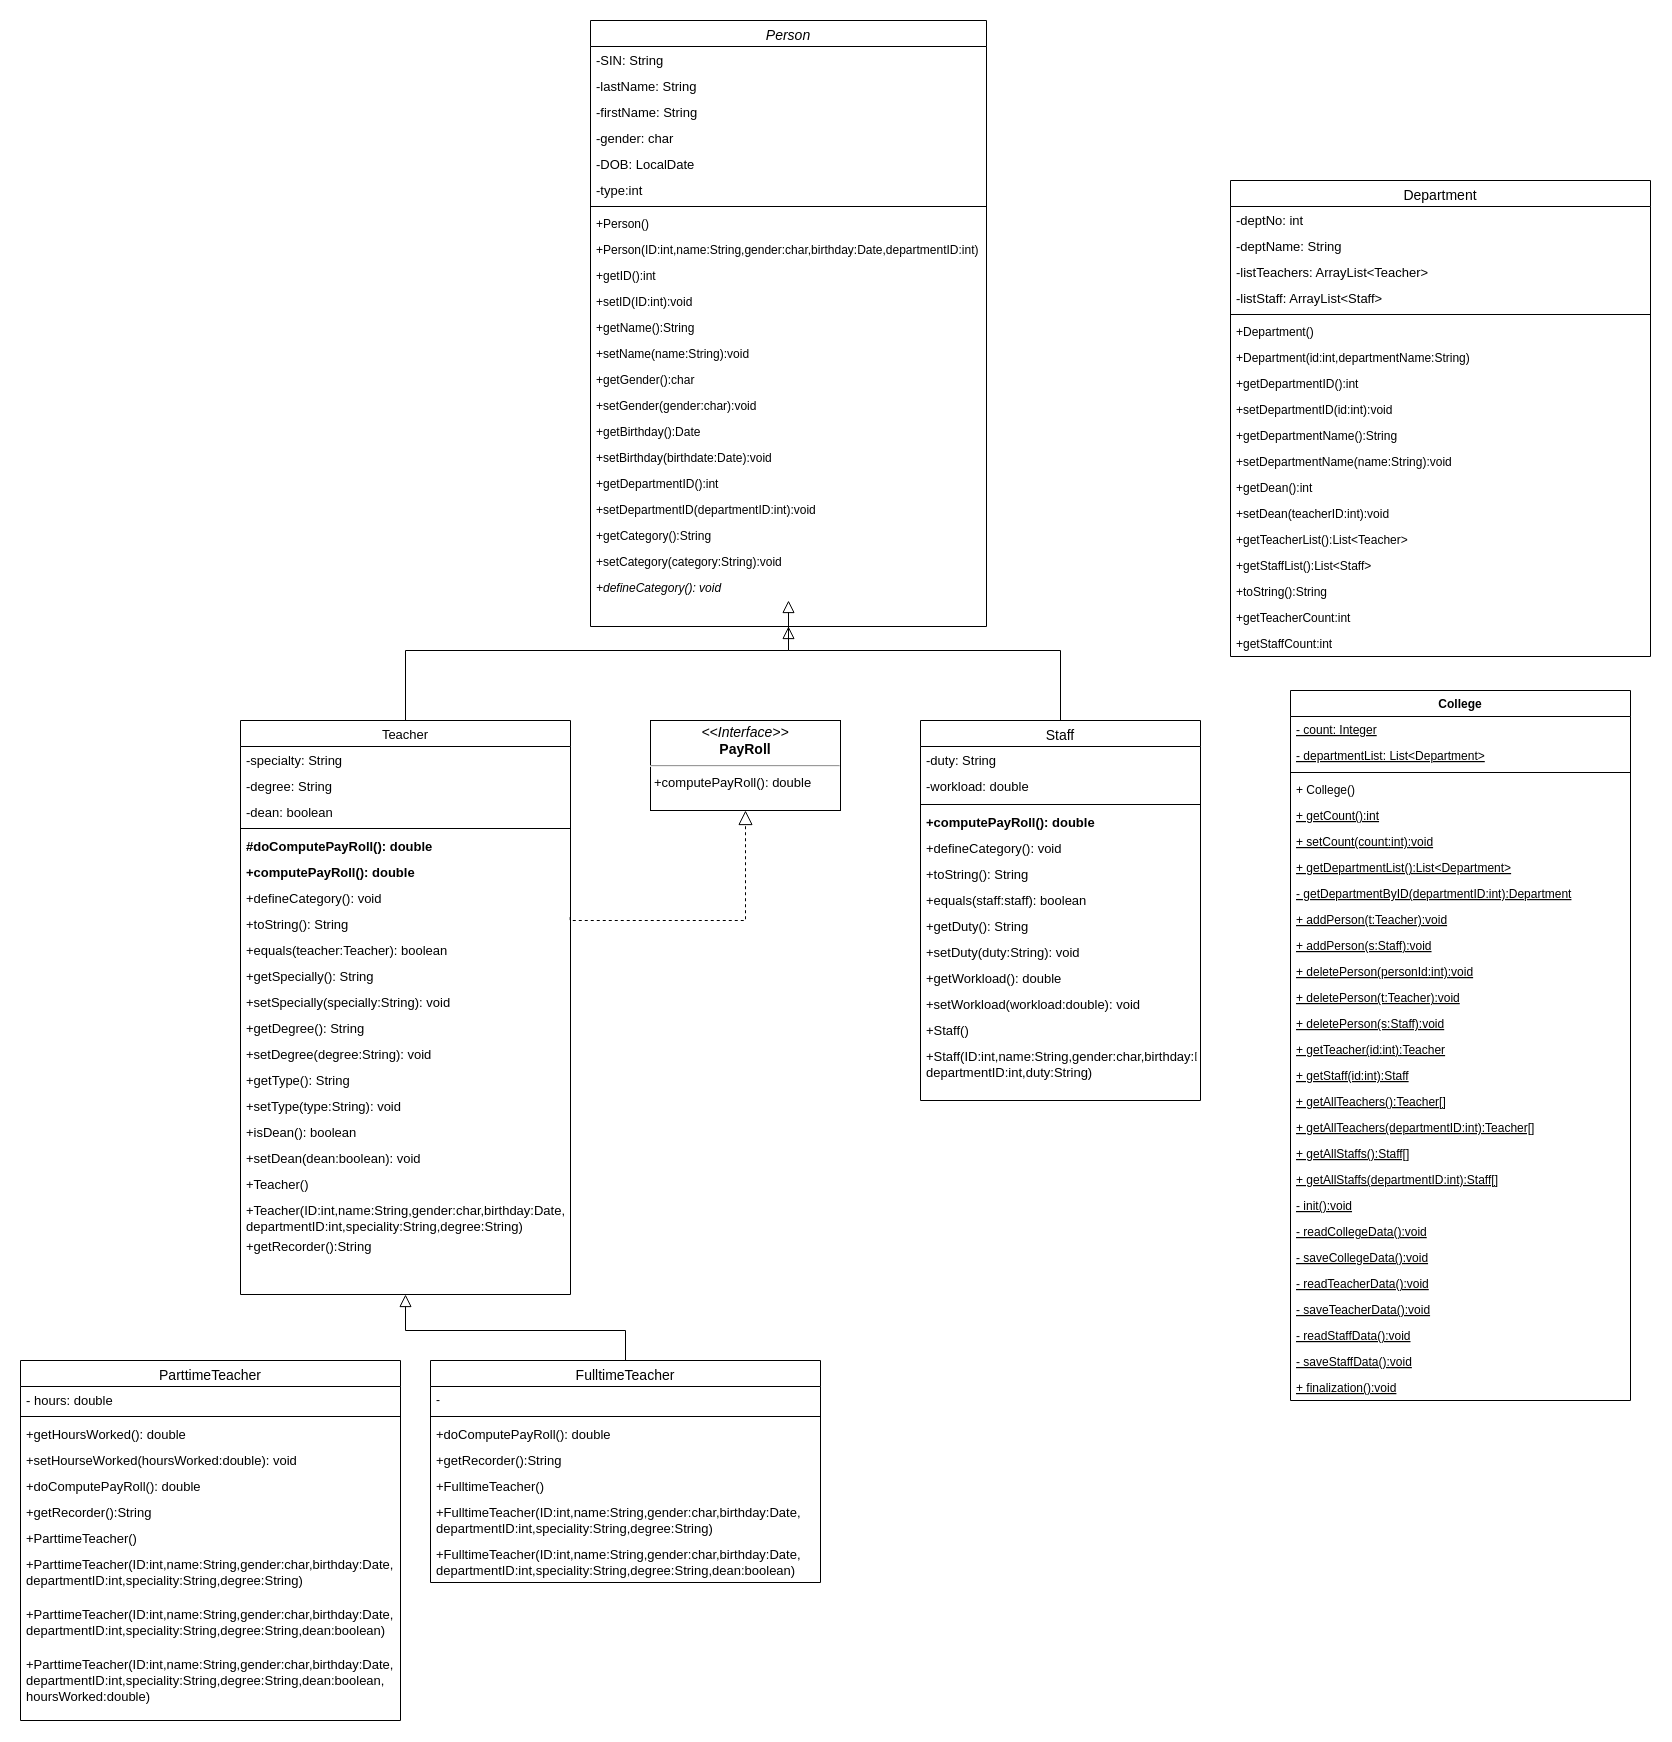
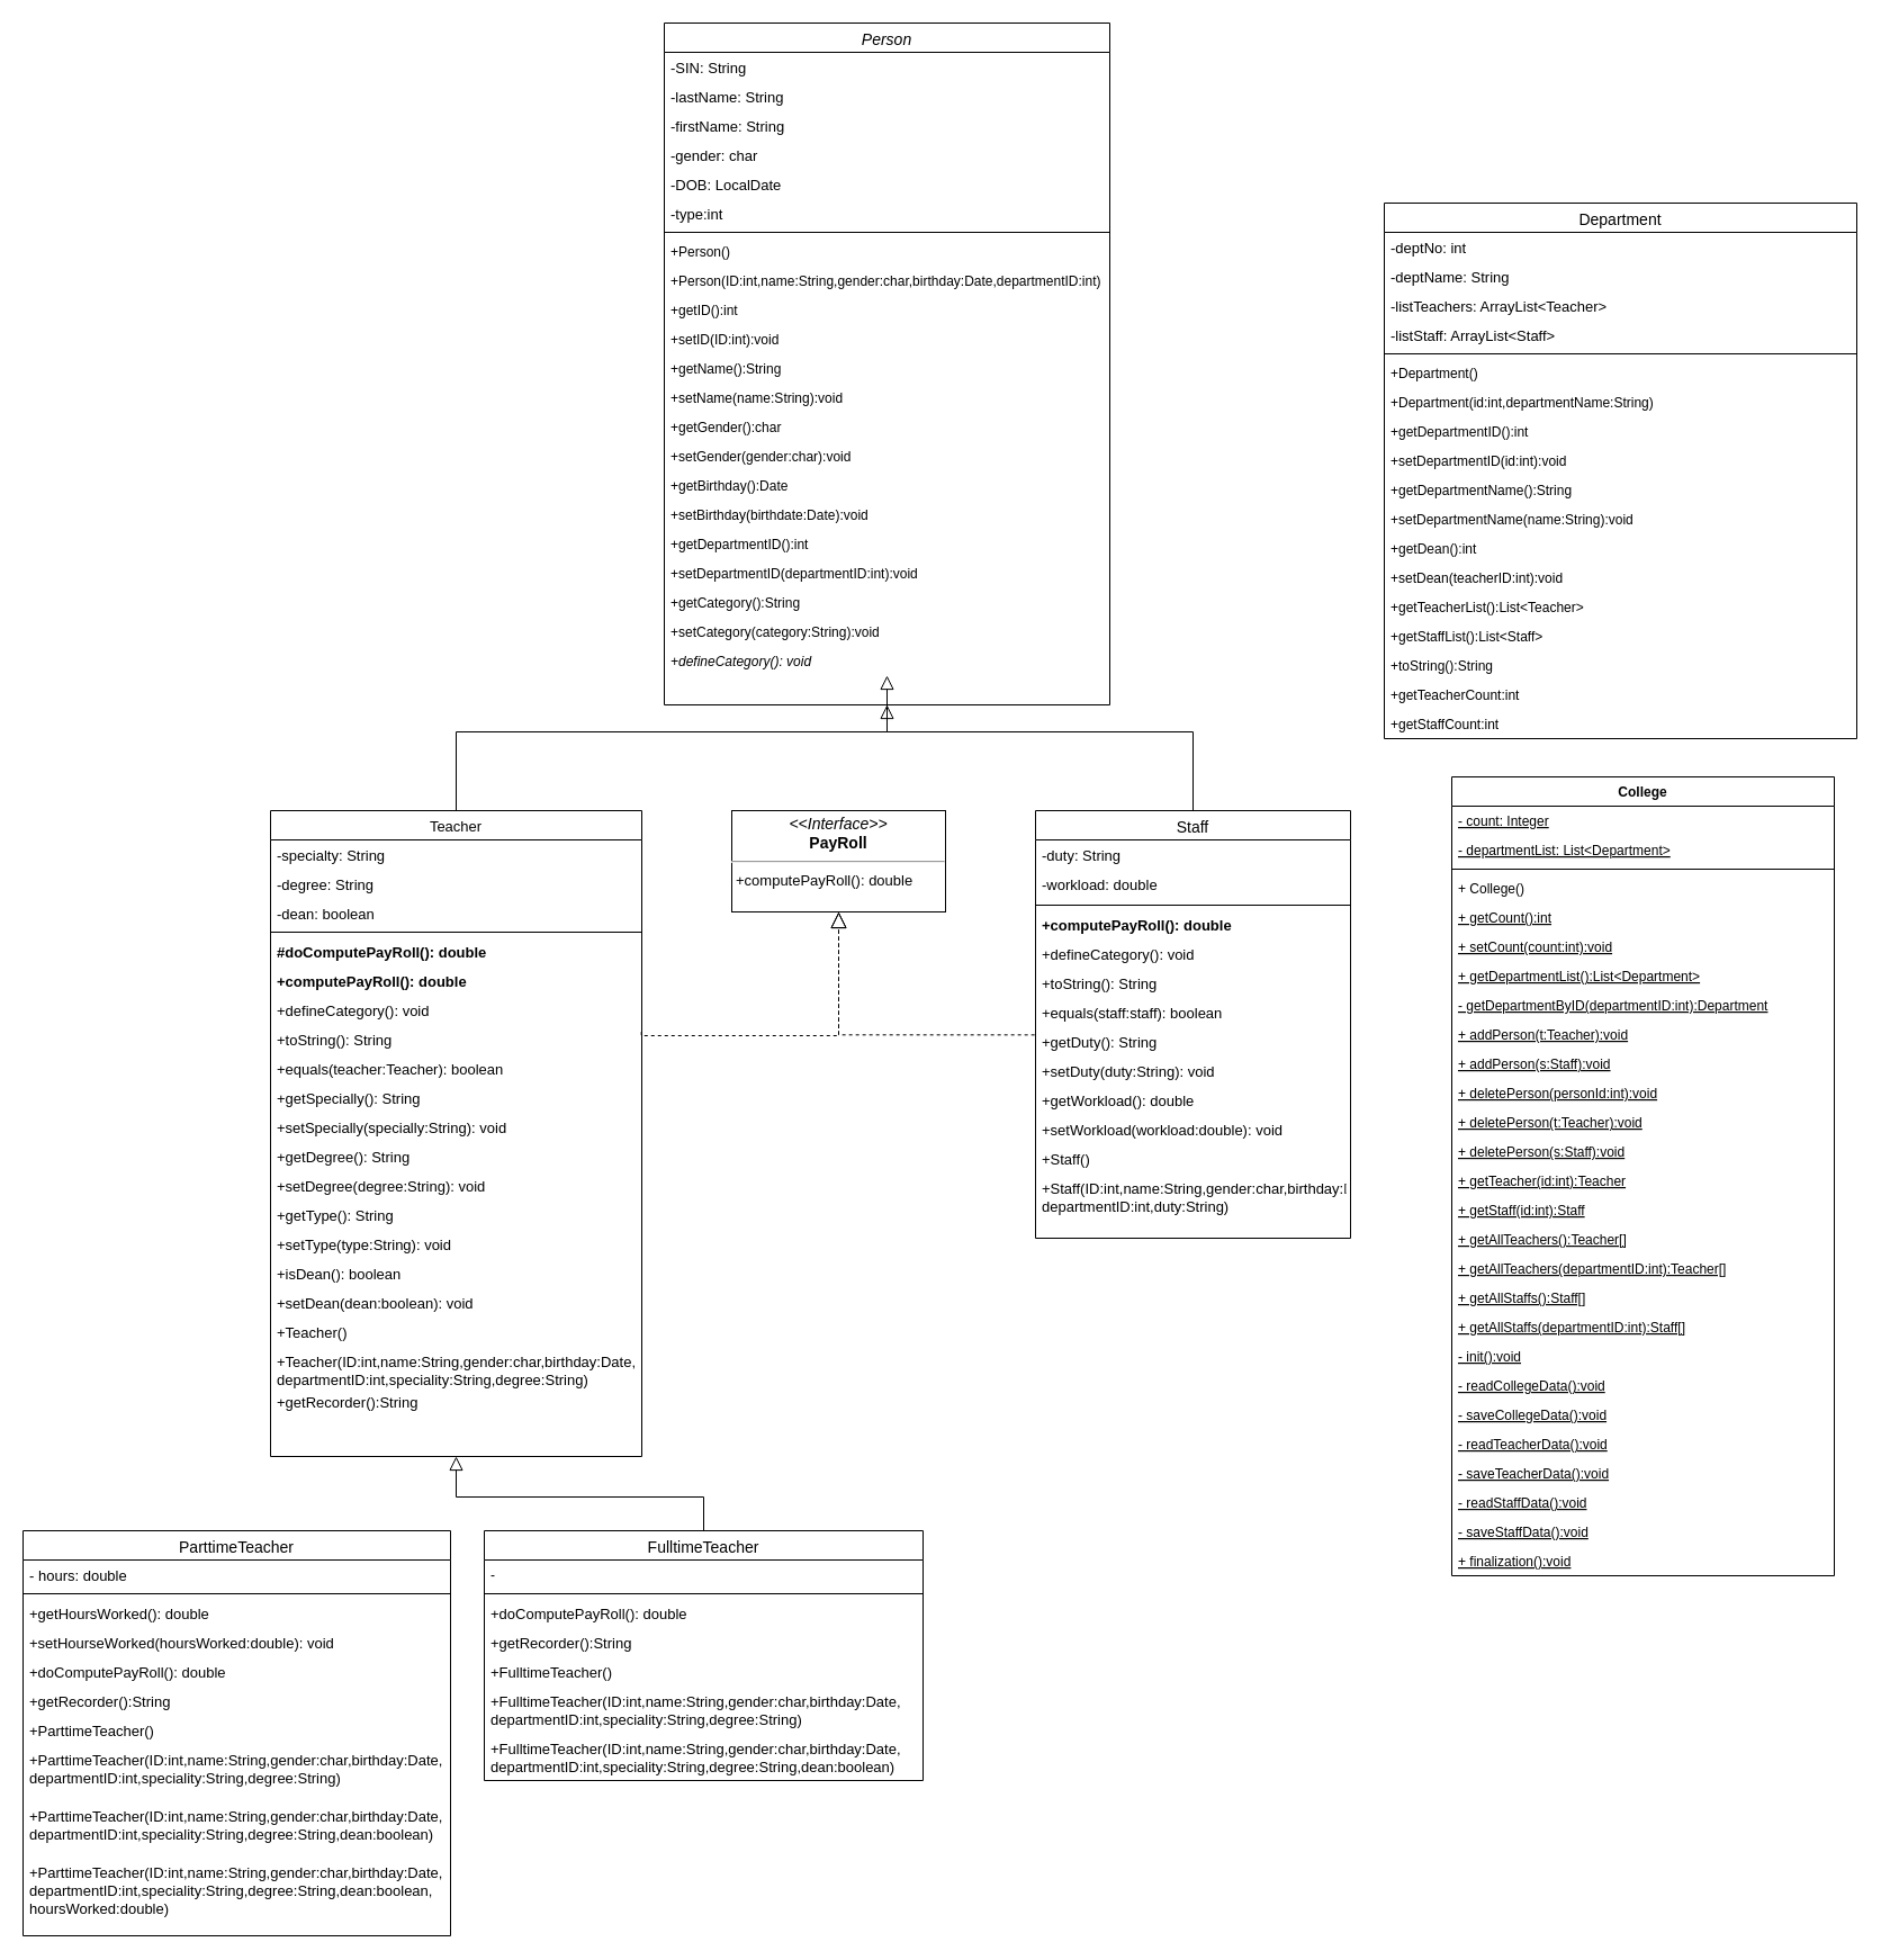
+ <mxCell id="103" value="" style="endArrow=block;dashed=1;endFill=0;endSize=12;html=1;rounded=0;fontSize=13;exitX=-0.003;exitY=0.282;exitDx=0;exitDy=0;entryX=0.5;entryY=1;entryDx=0;entryDy=0;edgeStyle=orthogonalEdgeStyle;exitPerimeter=0;" parent="1" source="55" target="81" edge="1"><mxGeometry width="160" relative="1" as="geometry"><mxPoint x="579.67" y="926.578" as="sourcePoint" /><mxPoint x="755" y="820" as="targetPoint" /><Array as="points"><mxPoint x="745" y="919" /></Array></mxGeometry></mxCell>
